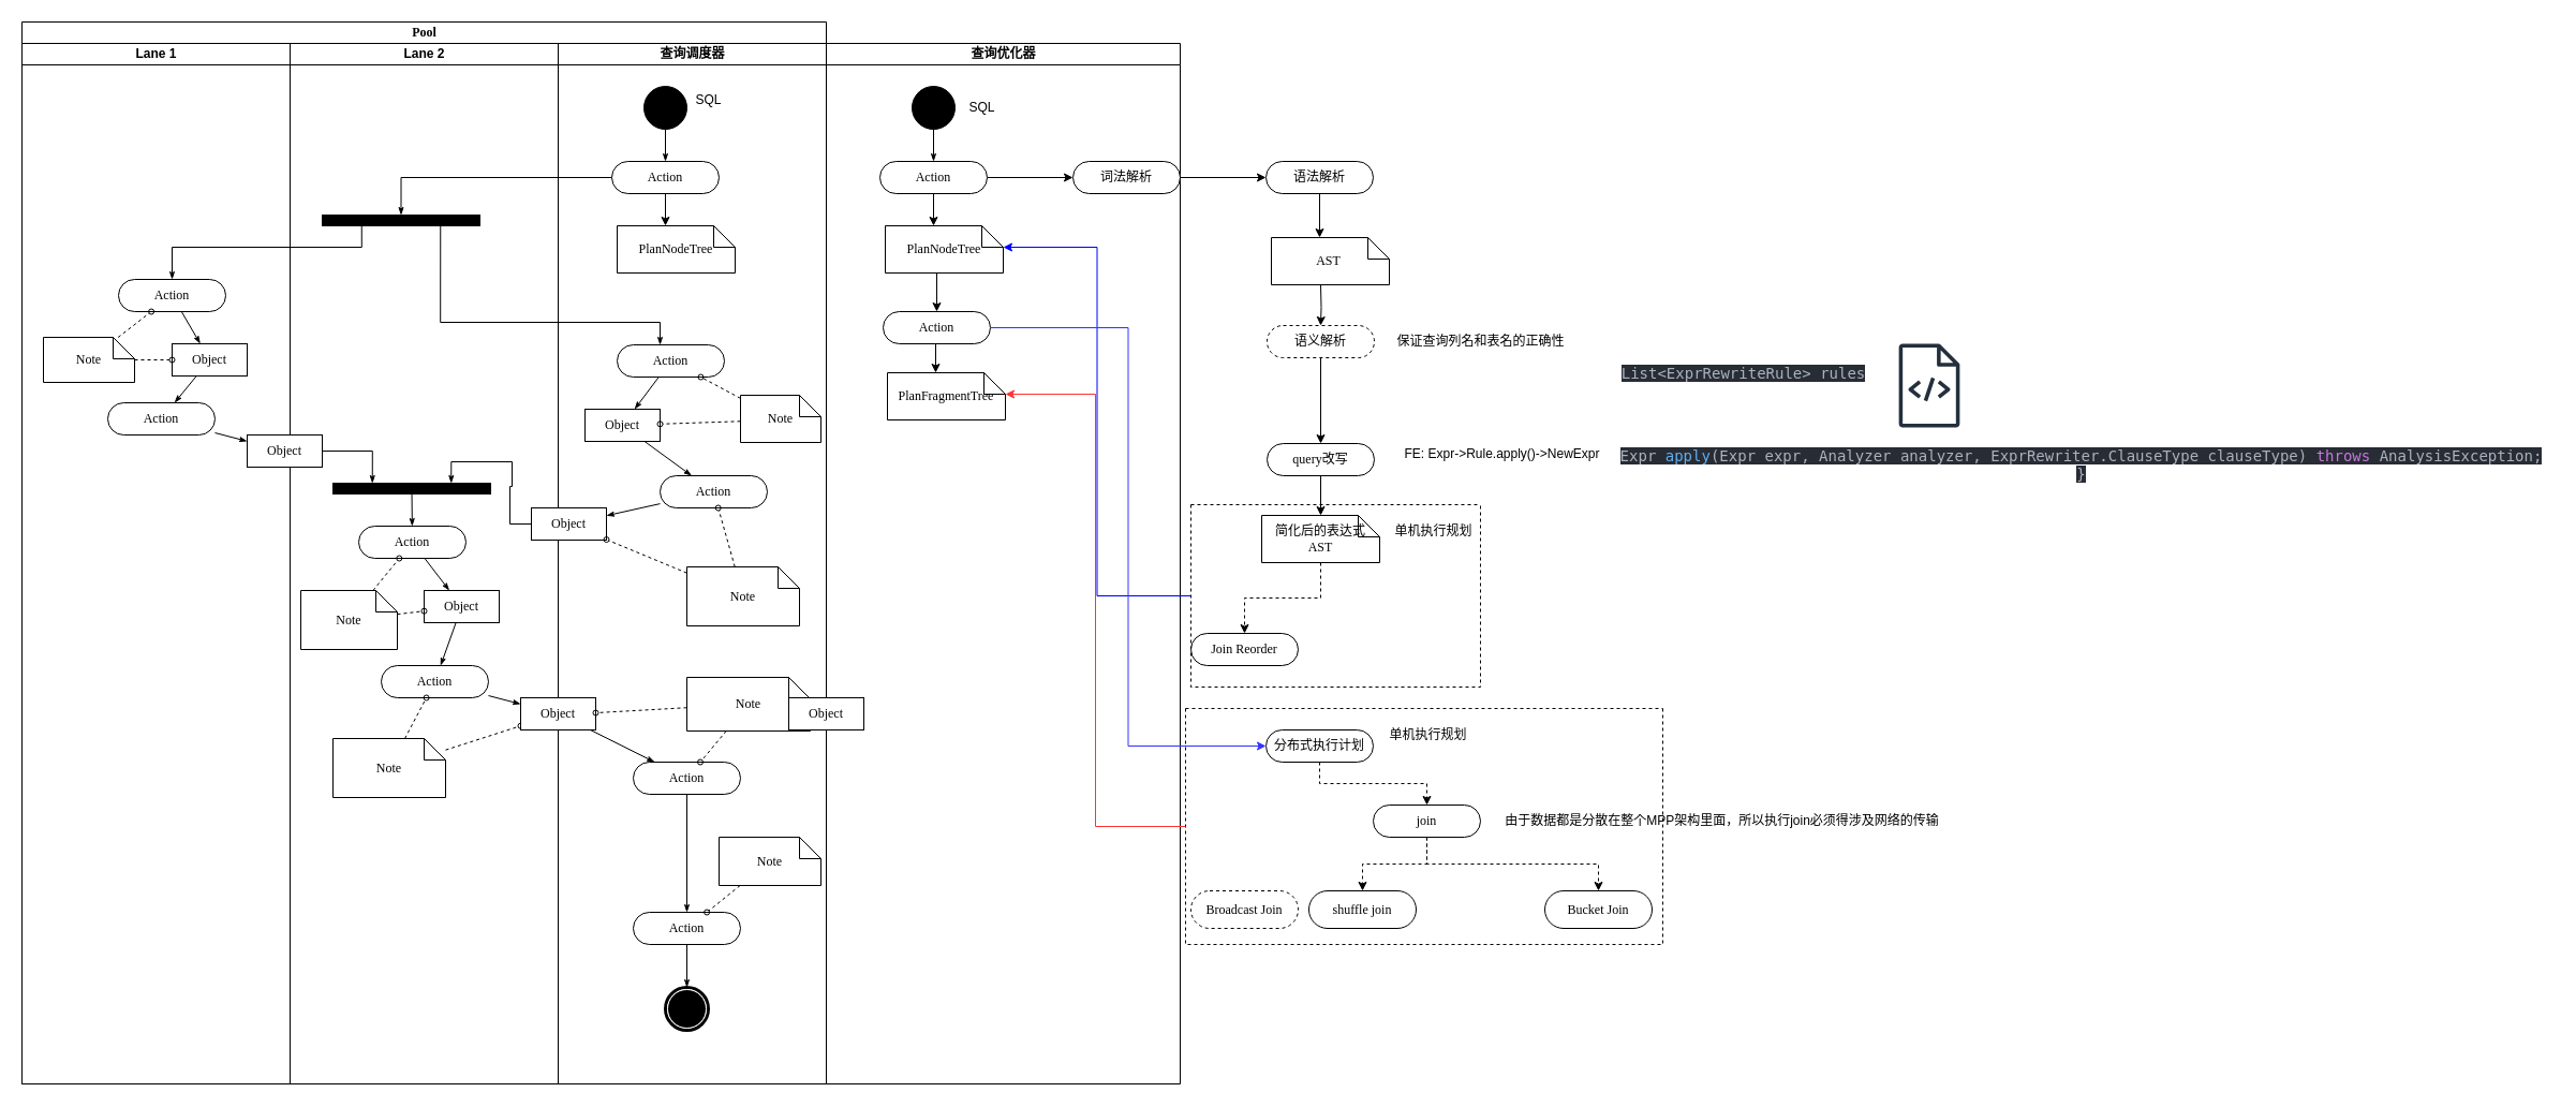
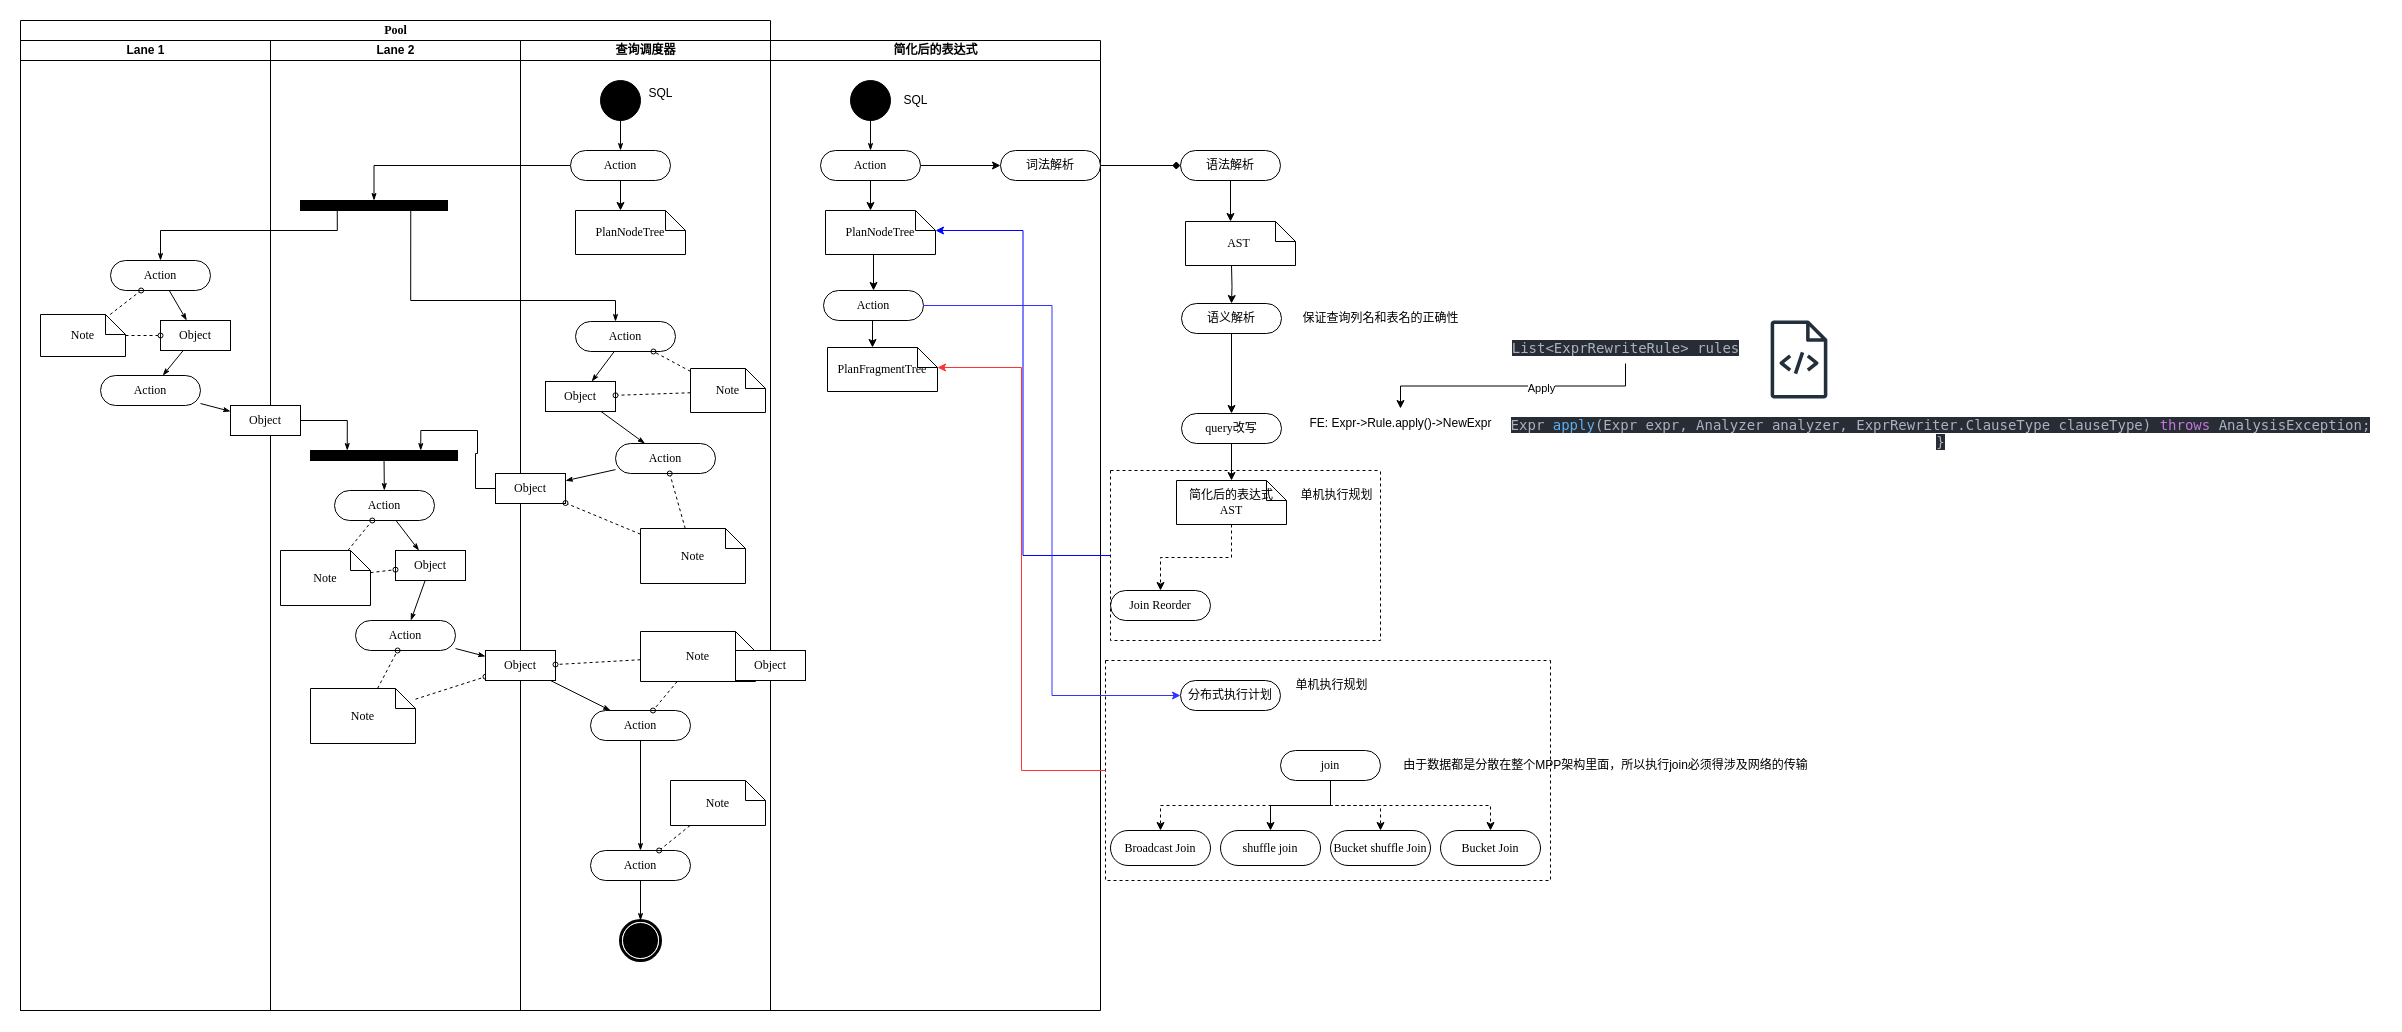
- <mxCell id="67" value="查询优化器" style="swimlane;html=1;startSize=20;" parent="1" vertex="1"><mxGeometry x="770" y="40" width="330" height="970" as="geometry" /></mxCell>
+ <mxCell id="67" value="简化后的表达式" style="swimlane;html=1;startSize=20;" parent="1" vertex="1"><mxGeometry x="770" y="40" width="330" height="970" as="geometry" /></mxCell>
- <mxCell id="82" value="" style="edgeStyle=orthogonalEdgeStyle;rounded=0;orthogonalLoop=1;jettySize=auto;html=1;" parent="1" source="80" target="81" edge="1"><mxGeometry relative="1" as="geometry" /></mxCell>
+ <mxCell id="82" value="" style="edgeStyle=orthogonalEdgeStyle;rounded=0;orthogonalLoop=1;jettySize=auto;html=1;endArrow=diamond;" parent="1" source="80" target="81" edge="1"><mxGeometry relative="1" as="geometry" /></mxCell>
- <mxCell id="87" value="语义解析" style="rounded=1;whiteSpace=wrap;html=1;shadow=0;comic=0;labelBackgroundColor=none;strokeWidth=1;fontFamily=Verdana;fontSize=12;align=center;arcSize=50;dashed=1;" parent="1" vertex="1"><mxGeometry x="1181" y="303" width="100" height="30" as="geometry" /></mxCell>
+ <mxCell id="87" value="语义解析" style="rounded=1;whiteSpace=wrap;html=1;shadow=0;comic=0;labelBackgroundColor=none;strokeWidth=1;fontFamily=Verdana;fontSize=12;align=center;arcSize=50;" parent="1" vertex="1"><mxGeometry x="1181" y="303" width="100" height="30" as="geometry" /></mxCell>
+ <mxCell id="96" value="" style="edgeStyle=orthogonalEdgeStyle;rounded=0;orthogonalLoop=1;jettySize=auto;html=1;" parent="1" source="98" target="93" edge="1"><mxGeometry relative="1" as="geometry" /></mxCell>
+ <mxCell id="97" value="Apply" style="edgeLabel;html=1;align=center;verticalAlign=middle;resizable=0;points=[];" parent="96" vertex="1" connectable="0"><mxGeometry x="-0.209" y="2" relative="1" as="geometry"><mxPoint as="offset" /></mxGeometry></mxCell>
- <mxCell id="107" style="edgeStyle=orthogonalEdgeStyle;rounded=0;orthogonalLoop=1;jettySize=auto;html=1;exitX=0.5;exitY=1;exitDx=0;exitDy=0;entryX=0.5;entryY=0;entryDx=0;entryDy=0;dashed=1;" edge="1" parent="1" source="108" target="115"><mxGeometry relative="1" as="geometry" /></mxCell>
+ <mxCell id="103" value="" style="edgeStyle=orthogonalEdgeStyle;rounded=0;orthogonalLoop=1;jettySize=auto;html=1;dashed=1;exitX=0.5;exitY=1;exitDx=0;exitDy=0;" edge="1" parent="1" source="115" target="110"><mxGeometry relative="1" as="geometry" /></mxCell>
- <mxCell id="104" style="edgeStyle=orthogonalEdgeStyle;rounded=0;orthogonalLoop=1;jettySize=auto;html=1;exitX=0.5;exitY=1;exitDx=0;exitDy=0;entryX=0.5;entryY=0;entryDx=0;entryDy=0;dashed=1;" edge="1" parent="1" source="115" target="111"><mxGeometry relative="1" as="geometry" /></mxCell>
+ <mxCell id="104" style="edgeStyle=orthogonalEdgeStyle;rounded=0;orthogonalLoop=1;jettySize=auto;html=1;exitX=0.5;exitY=1;exitDx=0;exitDy=0;entryX=0.5;entryY=0;entryDx=0;entryDy=0;dashed=0;" edge="1" parent="1" source="115" target="111"><mxGeometry relative="1" as="geometry" /></mxCell>
+ <mxCell id="105" style="edgeStyle=orthogonalEdgeStyle;rounded=0;orthogonalLoop=1;jettySize=auto;html=1;exitX=0.5;exitY=1;exitDx=0;exitDy=0;dashed=1;" edge="1" parent="1" source="115" target="113"><mxGeometry relative="1" as="geometry" /></mxCell>
- <mxCell id="110" value="Broadcast Join" style="whiteSpace=wrap;html=1;fontFamily=Verdana;rounded=1;shadow=0;comic=0;labelBackgroundColor=none;strokeWidth=1;arcSize=50;dashed=1;" vertex="1" parent="1"><mxGeometry x="1110" y="830" width="100" height="35" as="geometry" /></mxCell>
+ <mxCell id="110" value="Broadcast Join" style="whiteSpace=wrap;html=1;fontFamily=Verdana;rounded=1;shadow=0;comic=0;labelBackgroundColor=none;strokeWidth=1;arcSize=50;" vertex="1" parent="1"><mxGeometry x="1110" y="830" width="100" height="35" as="geometry" /></mxCell>
+ <mxCell id="113" value="Bucket shuffle Join" style="whiteSpace=wrap;html=1;fontFamily=Verdana;rounded=1;shadow=0;comic=0;labelBackgroundColor=none;strokeWidth=1;arcSize=50;" vertex="1" parent="1"><mxGeometry x="1330" y="830" width="100" height="35" as="geometry" /></mxCell>
